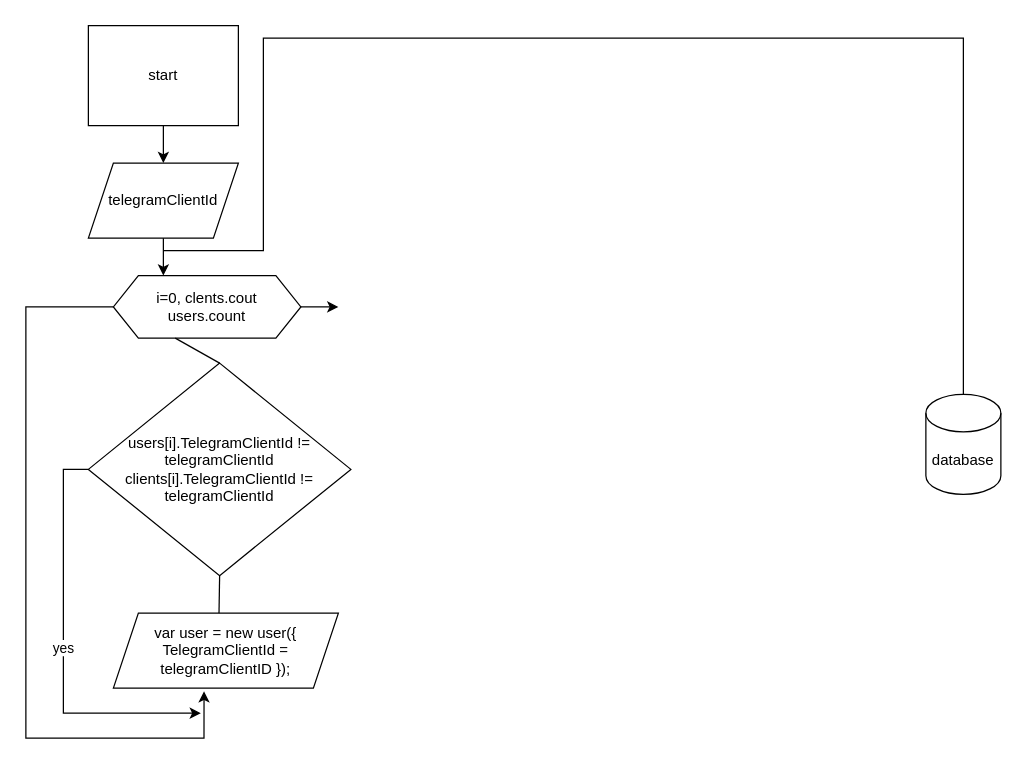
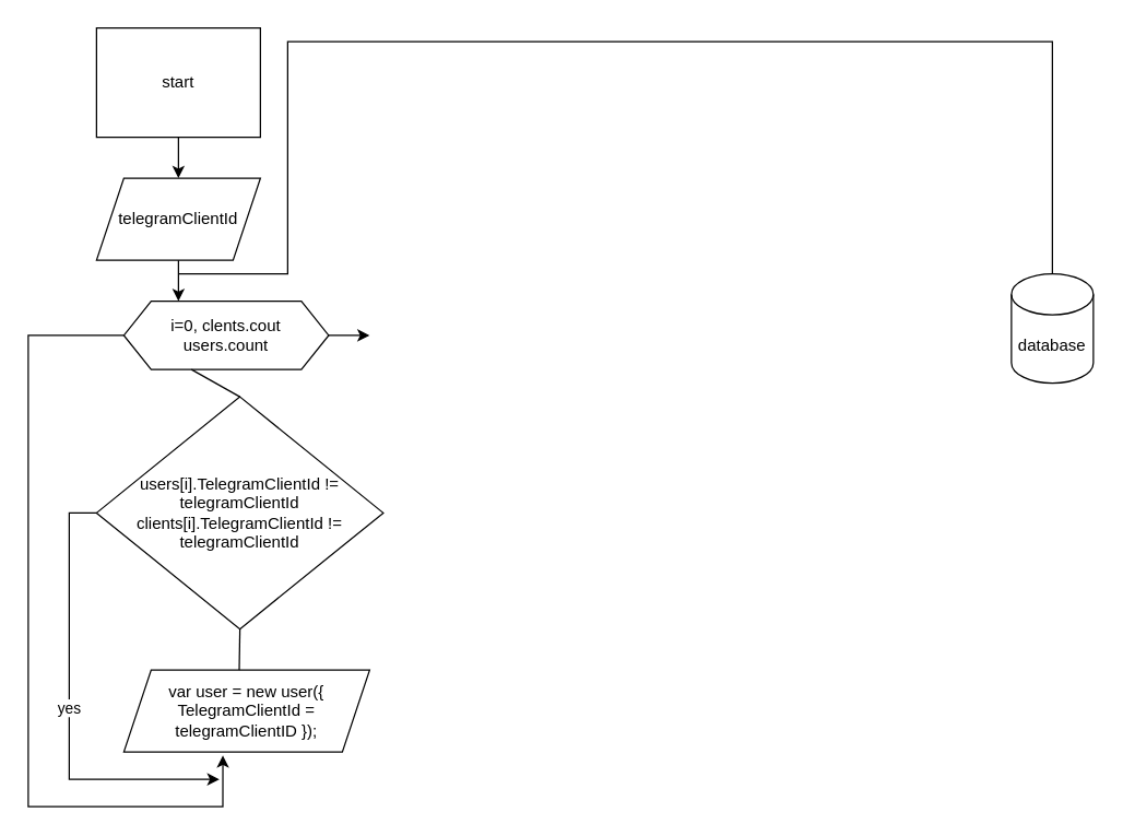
- <mxCell id="12" value="database" style="shape=cylinder3;whiteSpace=wrap;html=1;boundedLbl=1;backgroundOutline=1;size=15;" vertex="1" parent="1"><mxGeometry x="740" y="315" width="60" height="80" as="geometry" /></mxCell>
+ <mxCell id="12" value="database" style="shape=cylinder3;whiteSpace=wrap;html=1;boundedLbl=1;backgroundOutline=1;size=15;" vertex="1" parent="1"><mxGeometry x="740" y="200" width="60" height="80" as="geometry" /></mxCell>
